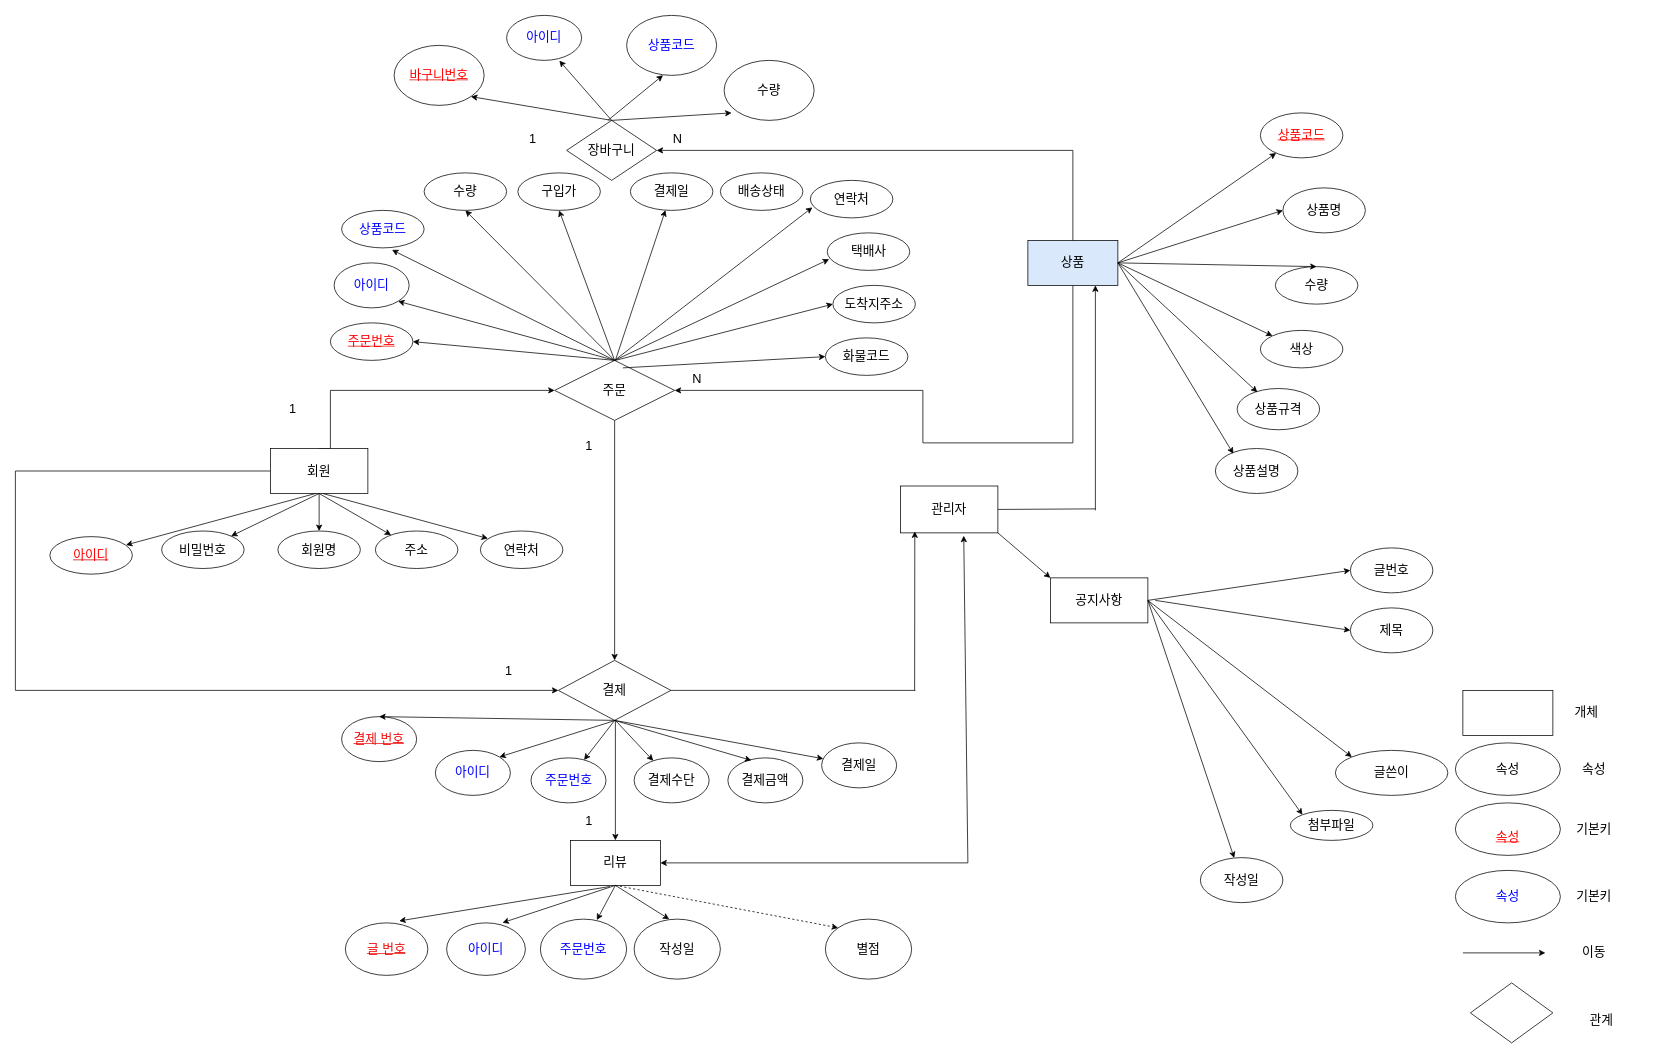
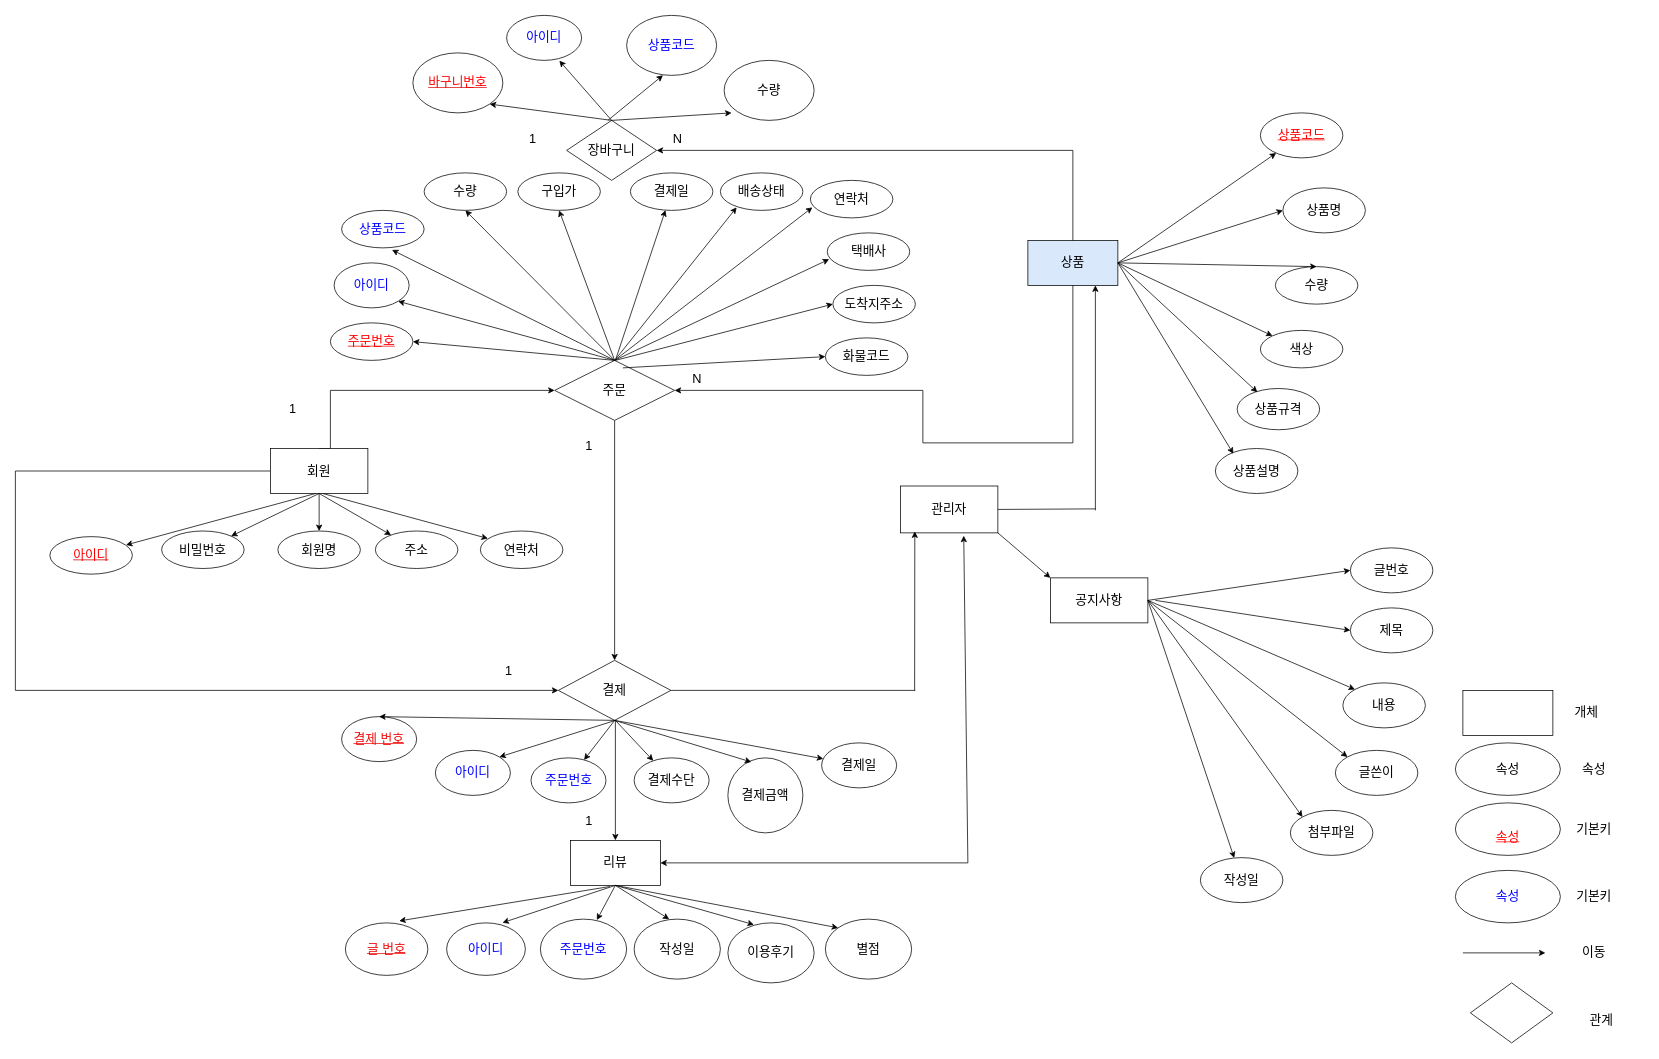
- <mxCell id="55" value="&lt;font color=&quot;#ff0000&quot;&gt;바구니번호&lt;/font&gt;" style="ellipse;whiteSpace=wrap;html=1;fontStyle=4;fontColor=#da1010;fontSize=17;" vertex="1" parent="1"><mxGeometry x="525" y="60" width="120" height="80" as="geometry" /></mxCell>
+ <mxCell id="55" value="&lt;font color=&quot;#ff0000&quot;&gt;바구니번호&lt;/font&gt;" style="ellipse;whiteSpace=wrap;html=1;fontStyle=4;fontColor=#da1010;fontSize=17;" vertex="1" parent="1"><mxGeometry x="550" y="70" width="120" height="80" as="geometry" /></mxCell>
+ <mxCell id="73" value="" style="endArrow=classic;html=1;rounded=0;exitX=0.5;exitY=0;exitDx=0;exitDy=0;entryX=0.197;entryY=0.92;entryDx=0;entryDy=0;entryPerimeter=0;fontSize=17;" edge="1" parent="1" source="28" target="67"><mxGeometry width="50" height="50" relative="1" as="geometry"><mxPoint x="887" y="521" as="sourcePoint" /><mxPoint x="995" y="310" as="targetPoint" /></mxGeometry></mxCell>
+ <mxCell id="121" value="" style="endArrow=classic;html=1;rounded=0;exitX=1;exitY=0.5;exitDx=0;exitDy=0;fontSize=17;entryX=0;entryY=0;entryDx=0;entryDy=0;" edge="1" parent="1" source="114" target="118"><mxGeometry width="50" height="50" relative="1" as="geometry"><mxPoint x="1550" y="820" as="sourcePoint" /><mxPoint x="1820" y="780" as="targetPoint" /></mxGeometry></mxCell>
+ <mxCell id="118" value="내용" style="ellipse;whiteSpace=wrap;html=1;fontSize=17;" vertex="1" parent="1"><mxGeometry x="1790" y="910" width="110" height="60" as="geometry" /></mxCell>
- <mxCell id="119" value="글쓴이" style="ellipse;whiteSpace=wrap;html=1;fontSize=17;" vertex="1" parent="1"><mxGeometry x="1780" y="1000" width="150" height="60" as="geometry" /></mxCell>
+ <mxCell id="119" value="글쓴이" style="ellipse;whiteSpace=wrap;html=1;fontSize=17;" vertex="1" parent="1"><mxGeometry x="1780" y="1000" width="110" height="60" as="geometry" /></mxCell>
- <mxCell id="49" value="결제금액" style="ellipse;whiteSpace=wrap;html=1;fontSize=17;" vertex="1" parent="1"><mxGeometry x="970" y="1010" width="100" height="60" as="geometry" /></mxCell>
+ <mxCell id="49" value="결제금액" style="ellipse;whiteSpace=wrap;html=1;fontSize=17;" vertex="1" parent="1"><mxGeometry x="970" y="1010" width="100" height="100" as="geometry" /></mxCell>
- <mxCell id="123" value="첨부파일" style="ellipse;whiteSpace=wrap;html=1;fontSize=17;" vertex="1" parent="1"><mxGeometry x="1720" y="1080" width="110" height="40" as="geometry" /></mxCell>
+ <mxCell id="123" value="첨부파일" style="ellipse;whiteSpace=wrap;html=1;fontSize=17;" vertex="1" parent="1"><mxGeometry x="1720" y="1080" width="110" height="60" as="geometry" /></mxCell>
+ <mxCell id="90" value="" style="endArrow=classic;html=1;rounded=0;exitX=0.5;exitY=1;exitDx=0;exitDy=0;entryX=0.302;entryY=0.03;entryDx=0;entryDy=0;entryPerimeter=0;fontSize=17;" edge="1" parent="1" source="78" target="53"><mxGeometry width="50" height="50" relative="1" as="geometry"><mxPoint x="1010" y="940" as="sourcePoint" /><mxPoint x="1060" y="890" as="targetPoint" /></mxGeometry></mxCell>
- <mxCell id="91" value="" style="endArrow=classic;html=1;rounded=0;exitX=0.5;exitY=1;exitDx=0;exitDy=0;entryX=0;entryY=0;entryDx=0;entryDy=0;fontSize=17;dashed=1;" edge="1" parent="1" source="78" target="54"><mxGeometry width="50" height="50" relative="1" as="geometry"><mxPoint x="1010" y="940" as="sourcePoint" /><mxPoint x="1060" y="890" as="targetPoint" /></mxGeometry></mxCell>
+ <mxCell id="91" value="" style="endArrow=classic;html=1;rounded=0;exitX=0.5;exitY=1;exitDx=0;exitDy=0;entryX=0;entryY=0;entryDx=0;entryDy=0;fontSize=17;" edge="1" parent="1" source="78" target="54"><mxGeometry width="50" height="50" relative="1" as="geometry"><mxPoint x="1010" y="940" as="sourcePoint" /><mxPoint x="1060" y="890" as="targetPoint" /></mxGeometry></mxCell>
+ <mxCell id="53" value="이용후기" style="ellipse;whiteSpace=wrap;html=1;fontSize=17;" vertex="1" parent="1"><mxGeometry x="970" y="1230" width="115" height="80" as="geometry" /></mxCell>
